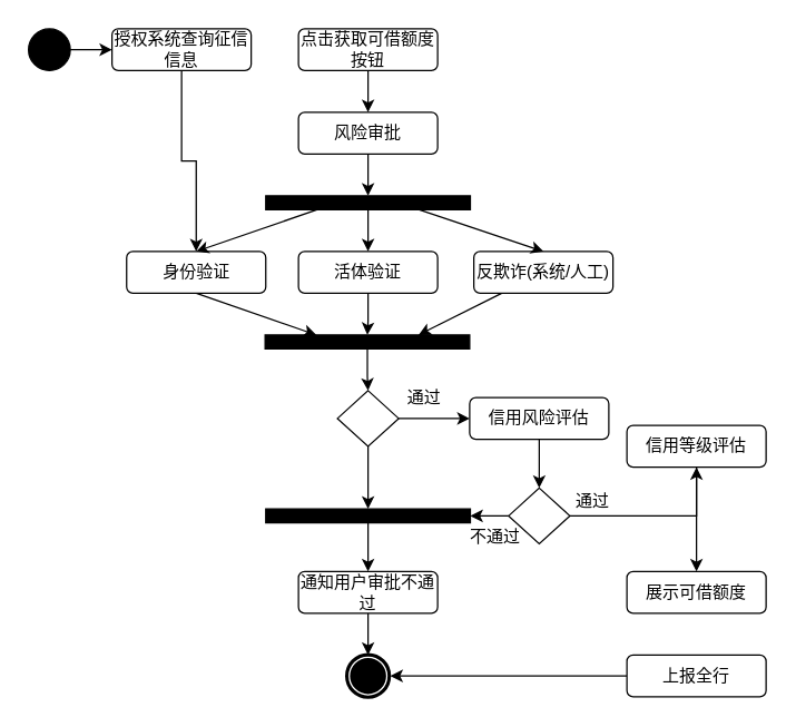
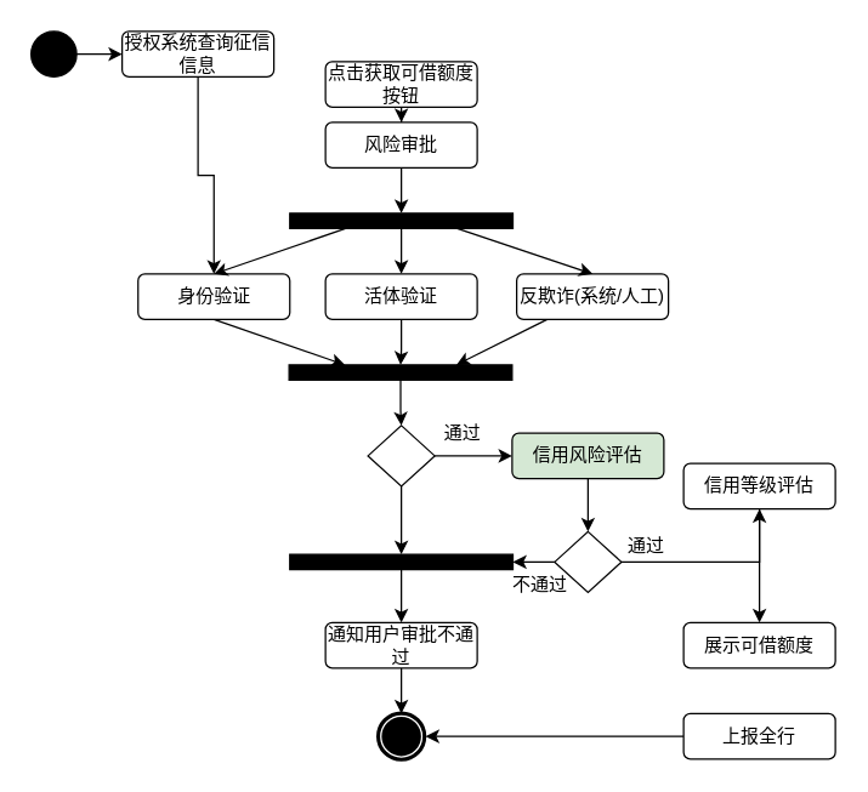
- <mxCell id="3" value="点击获取可借额度按钮" style="rounded=1;whiteSpace=wrap;html=1;" vertex="1" parent="1"><mxGeometry x="214" y="20" width="100" height="30" as="geometry" /></mxCell>
+ <mxCell id="3" value="点击获取可借额度按钮" style="rounded=1;whiteSpace=wrap;html=1;" vertex="1" parent="1"><mxGeometry x="214" y="40" width="100" height="30" as="geometry" /></mxCell>
- <mxCell id="22" value="信用风险评估" style="rounded=1;whiteSpace=wrap;html=1;" vertex="1" parent="1"><mxGeometry x="337" y="285" width="100" height="30" as="geometry" /></mxCell>
+ <mxCell id="22" value="信用风险评估" style="rounded=1;whiteSpace=wrap;html=1;fillColor=#d5e8d4;" vertex="1" parent="1"><mxGeometry x="337" y="285" width="100" height="30" as="geometry" /></mxCell>
